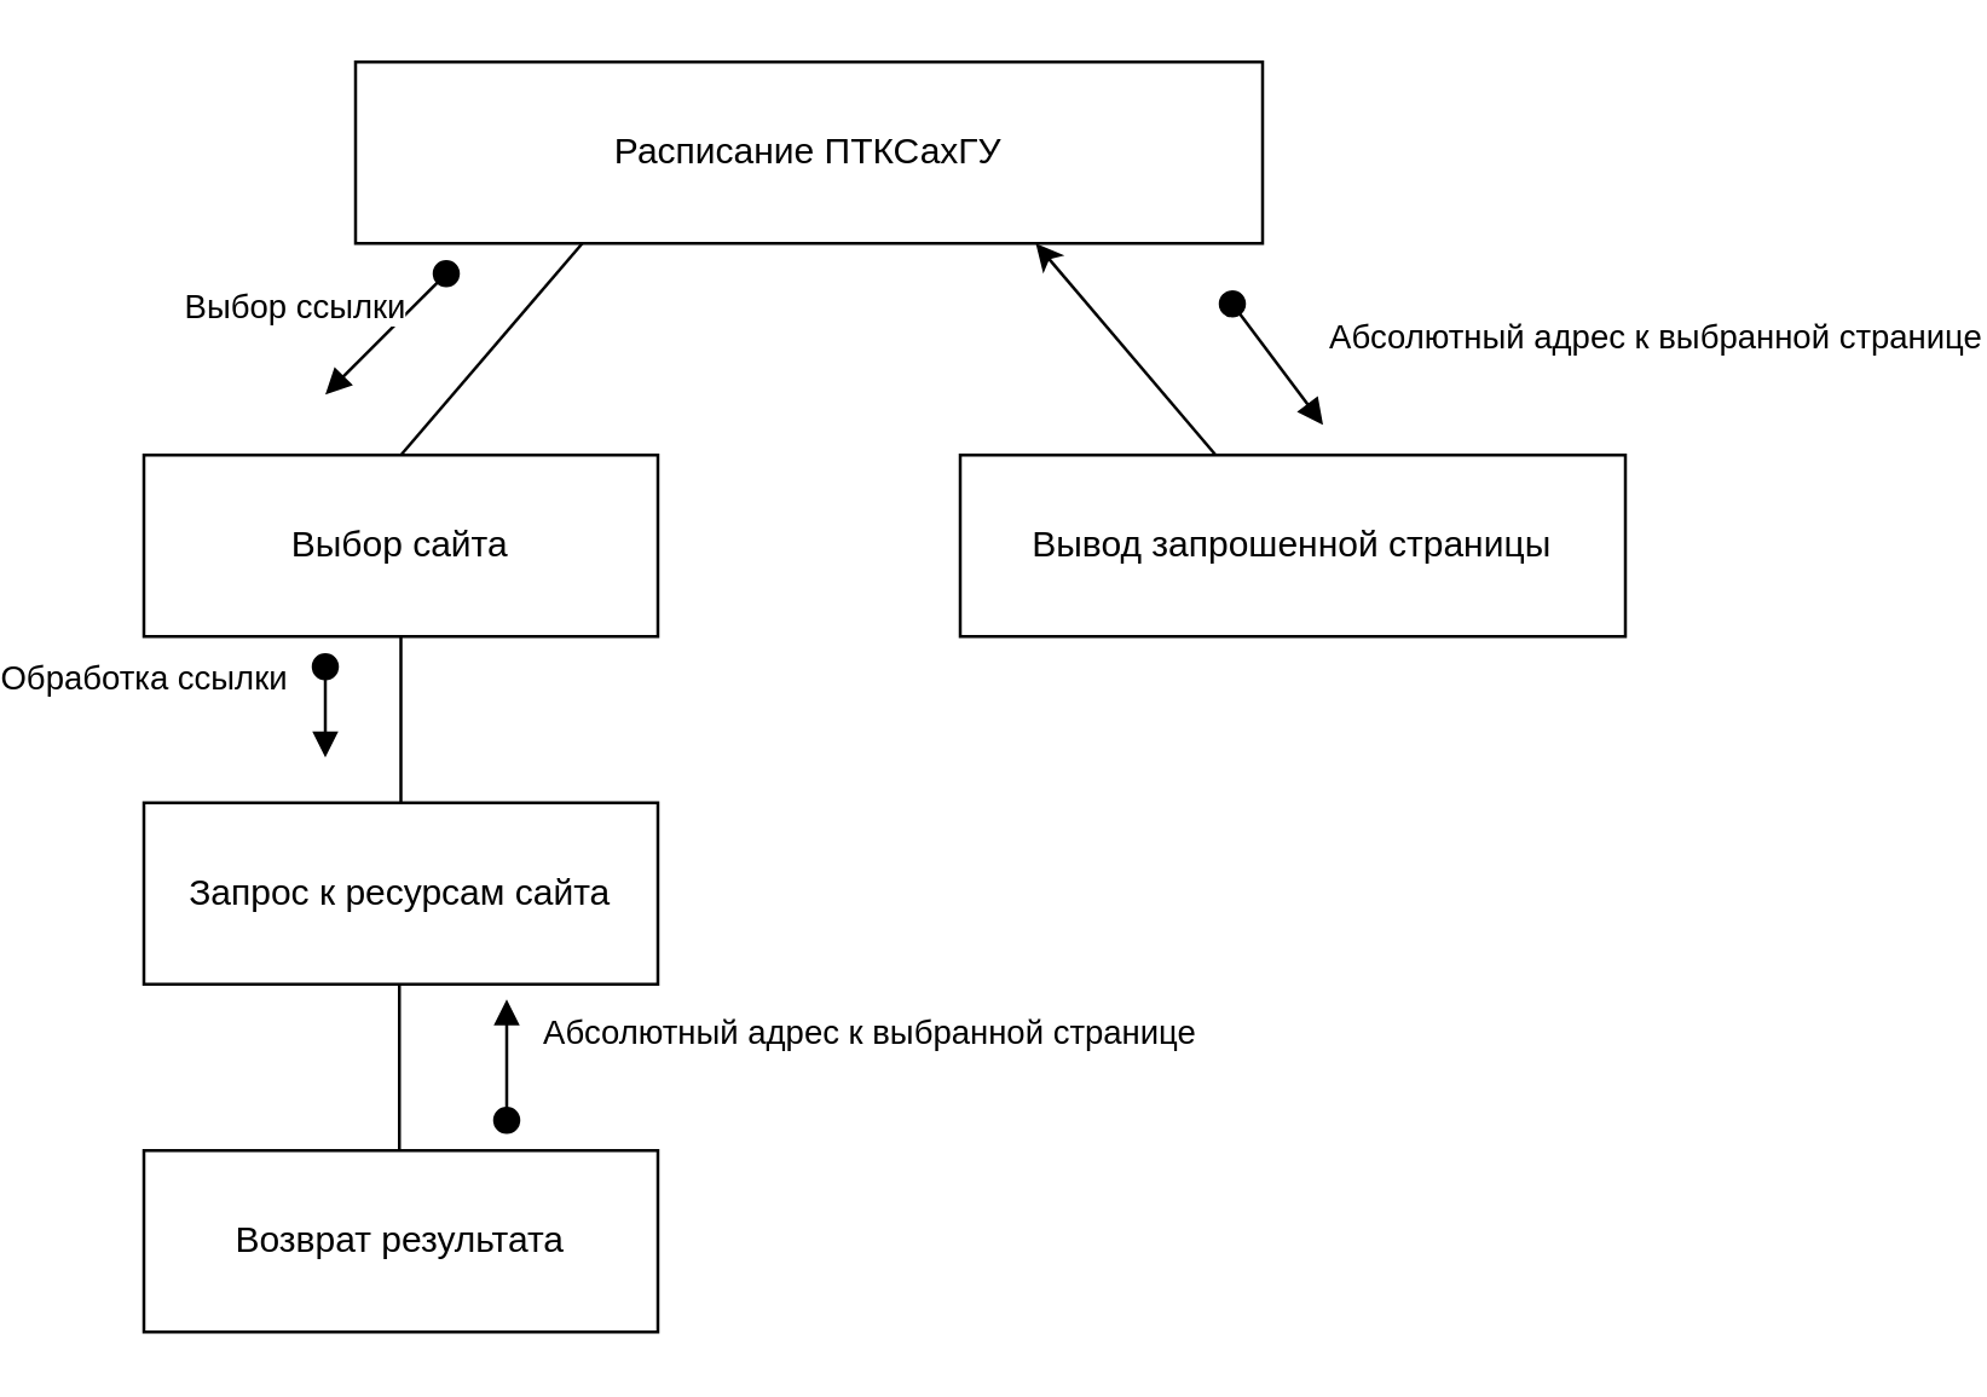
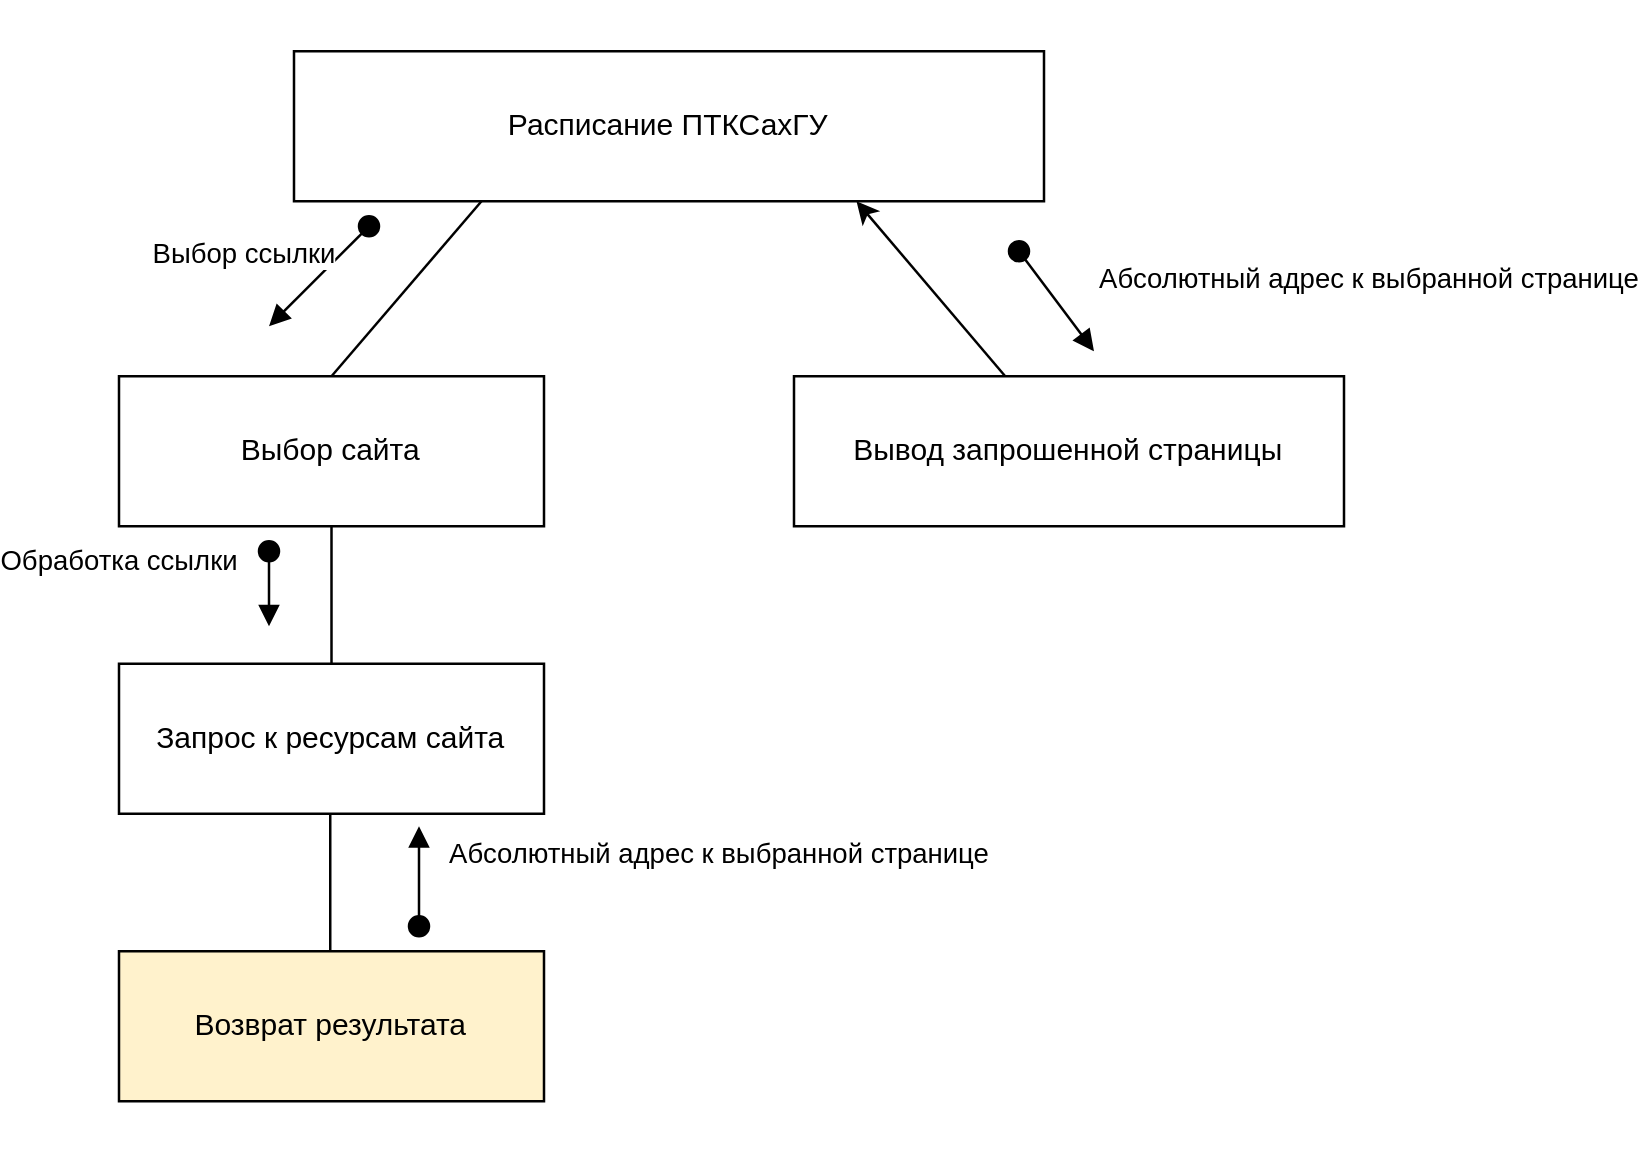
- <mxCell id="7" value="&lt;font style=&quot;vertical-align: inherit&quot;&gt;&lt;font style=&quot;vertical-align: inherit&quot;&gt;Возврат результата&lt;/font&gt;&lt;/font&gt;" style="rounded=0;whiteSpace=wrap;html=1;" vertex="1" parent="1"><mxGeometry x="20" y="380" width="170" height="60" as="geometry" /></mxCell>
+ <mxCell id="7" value="&lt;font style=&quot;vertical-align: inherit&quot;&gt;&lt;font style=&quot;vertical-align: inherit&quot;&gt;Возврат результата&lt;/font&gt;&lt;/font&gt;" style="rounded=0;whiteSpace=wrap;html=1;fillColor=#fff2cc;" vertex="1" parent="1"><mxGeometry x="20" y="380" width="170" height="60" as="geometry" /></mxCell>
